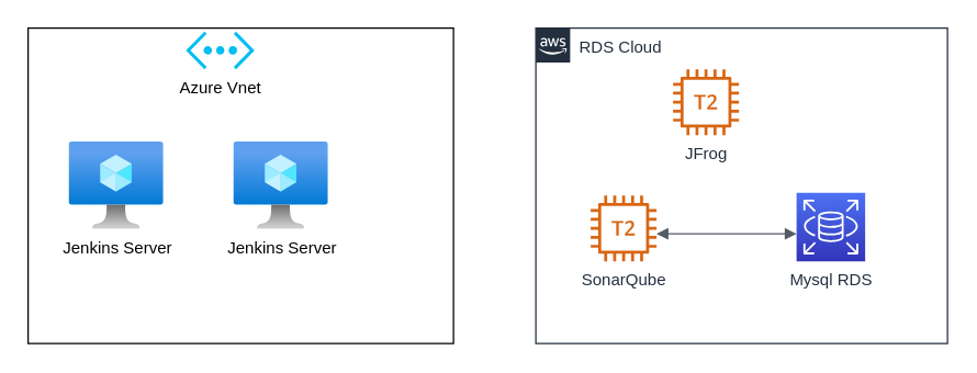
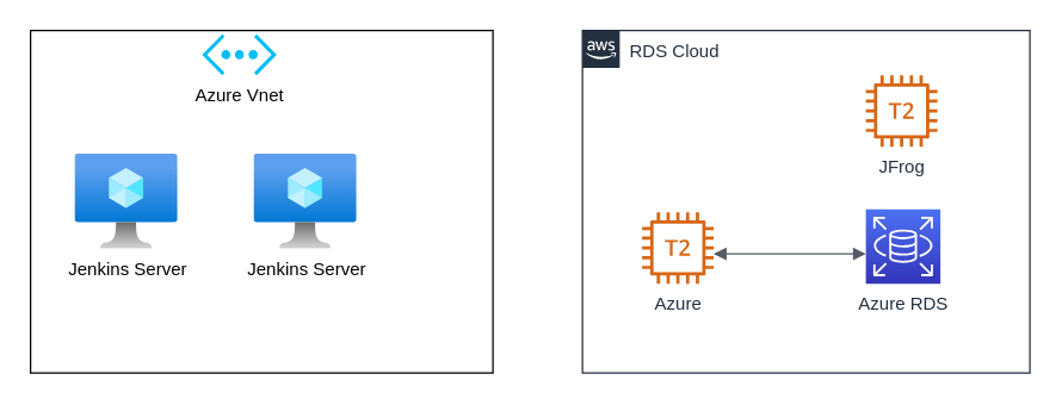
- <mxCell id="4" value="JFrog" style="outlineConnect=0;fontColor=#232F3E;gradientColor=none;fillColor=#D86613;strokeColor=none;dashed=0;verticalLabelPosition=bottom;verticalAlign=top;align=center;html=1;fontSize=12;fontStyle=0;aspect=fixed;pointerEvents=1;shape=mxgraph.aws4.t2_instance;" vertex="1" parent="1"><mxGeometry x="490" y="50" width="48" height="48" as="geometry" /></mxCell>
+ <mxCell id="4" value="JFrog" style="outlineConnect=0;fontColor=#232F3E;gradientColor=none;fillColor=#D86613;strokeColor=none;dashed=0;verticalLabelPosition=bottom;verticalAlign=top;align=center;html=1;fontSize=12;fontStyle=0;aspect=fixed;pointerEvents=1;shape=mxgraph.aws4.t2_instance;" vertex="1" parent="1"><mxGeometry x="580" y="50" width="48" height="48" as="geometry" /></mxCell>
- <mxCell id="6" value="SonarQube" style="outlineConnect=0;fontColor=#232F3E;gradientColor=none;fillColor=#D86613;strokeColor=none;dashed=0;verticalLabelPosition=bottom;verticalAlign=top;align=center;html=1;fontSize=12;fontStyle=0;aspect=fixed;pointerEvents=1;shape=mxgraph.aws4.t2_instance;" vertex="1" parent="1"><mxGeometry x="430" y="142" width="48" height="48" as="geometry" /></mxCell>
+ <mxCell id="6" value="Azure" style="outlineConnect=0;fontColor=#232F3E;gradientColor=none;fillColor=#D86613;strokeColor=none;dashed=0;verticalLabelPosition=bottom;verticalAlign=top;align=center;html=1;fontSize=12;fontStyle=0;aspect=fixed;pointerEvents=1;shape=mxgraph.aws4.t2_instance;" vertex="1" parent="1"><mxGeometry x="430" y="142" width="48" height="48" as="geometry" /></mxCell>
- <mxCell id="5" value="Mysql RDS" style="points=[[0,0,0],[0.25,0,0],[0.5,0,0],[0.75,0,0],[1,0,0],[0,1,0],[0.25,1,0],[0.5,1,0],[0.75,1,0],[1,1,0],[0,0.25,0],[0,0.5,0],[0,0.75,0],[1,0.25,0],[1,0.5,0],[1,0.75,0]];outlineConnect=0;fontColor=#232F3E;gradientColor=#4D72F3;gradientDirection=north;fillColor=#3334B9;strokeColor=#ffffff;dashed=0;verticalLabelPosition=bottom;verticalAlign=top;align=center;html=1;fontSize=12;fontStyle=0;aspect=fixed;shape=mxgraph.aws4.resourceIcon;resIcon=mxgraph.aws4.rds;" vertex="1" parent="1"><mxGeometry x="580" y="140" width="50" height="50" as="geometry" /></mxCell>
+ <mxCell id="5" value="Azure RDS" style="points=[[0,0,0],[0.25,0,0],[0.5,0,0],[0.75,0,0],[1,0,0],[0,1,0],[0.25,1,0],[0.5,1,0],[0.75,1,0],[1,1,0],[0,0.25,0],[0,0.5,0],[0,0.75,0],[1,0.25,0],[1,0.5,0],[1,0.75,0]];outlineConnect=0;fontColor=#232F3E;gradientColor=#4D72F3;gradientDirection=north;fillColor=#3334B9;strokeColor=#ffffff;dashed=0;verticalLabelPosition=bottom;verticalAlign=top;align=center;html=1;fontSize=12;fontStyle=0;aspect=fixed;shape=mxgraph.aws4.resourceIcon;resIcon=mxgraph.aws4.rds;" vertex="1" parent="1"><mxGeometry x="580" y="140" width="50" height="50" as="geometry" /></mxCell>
